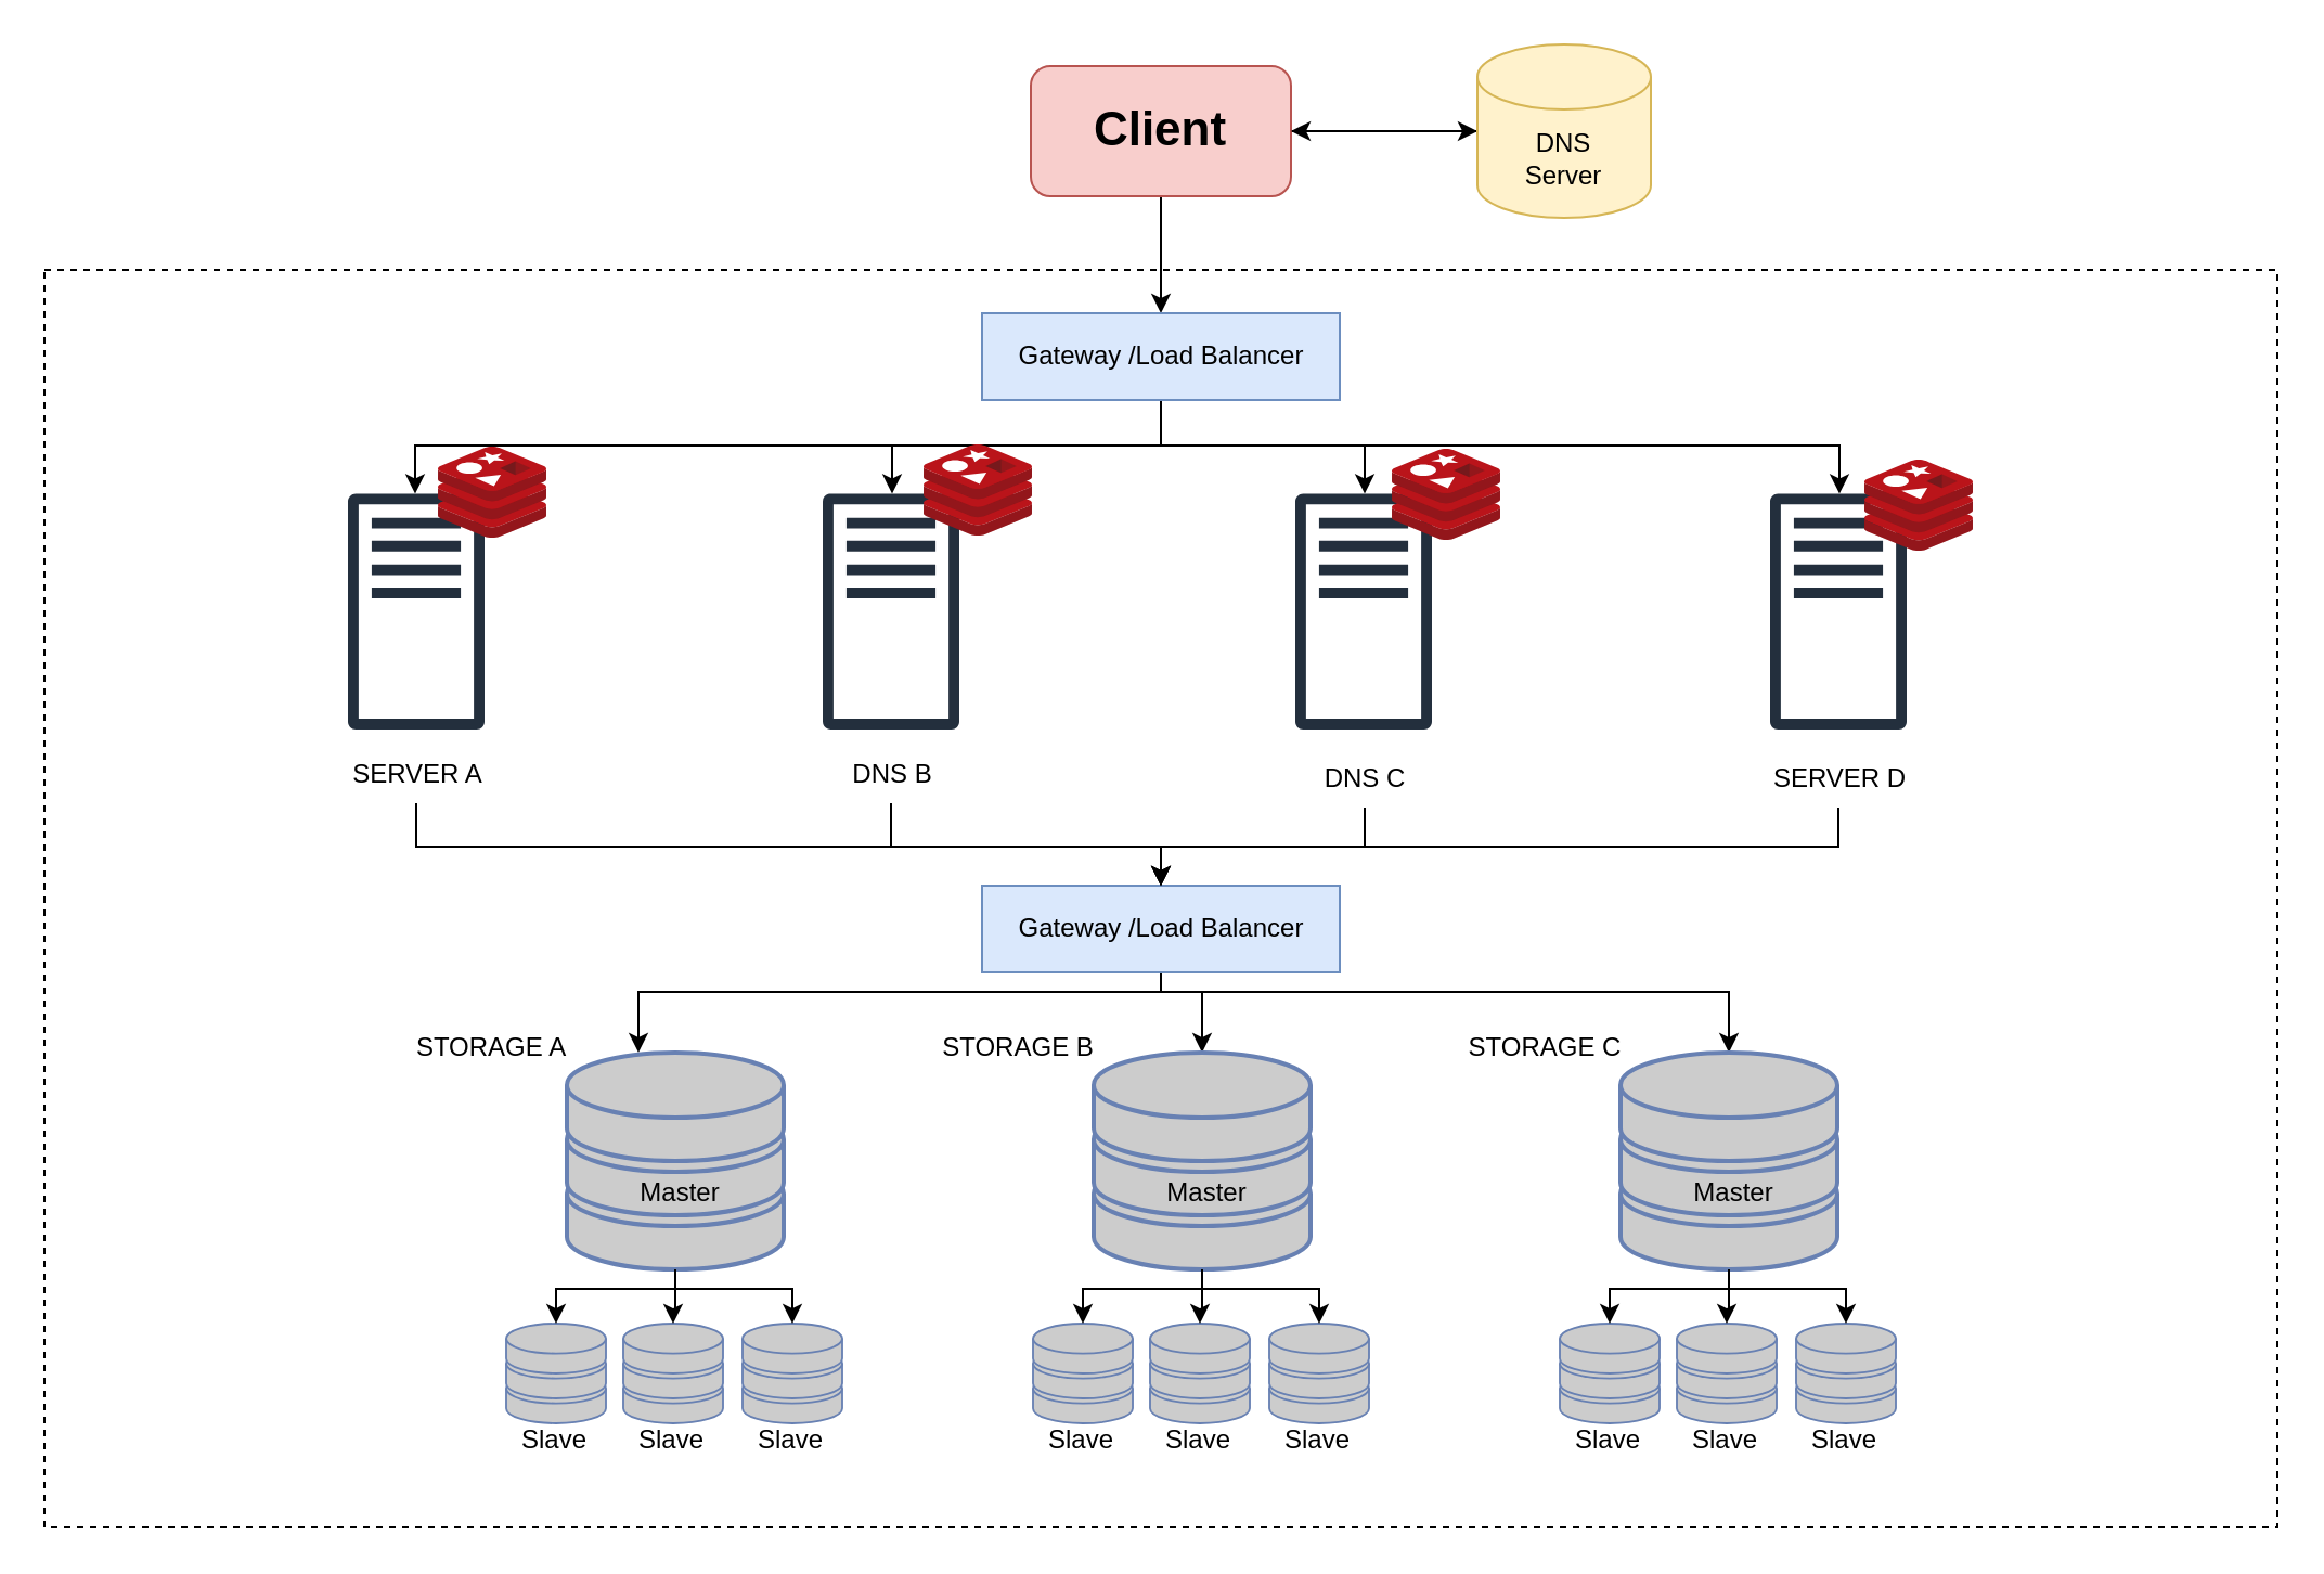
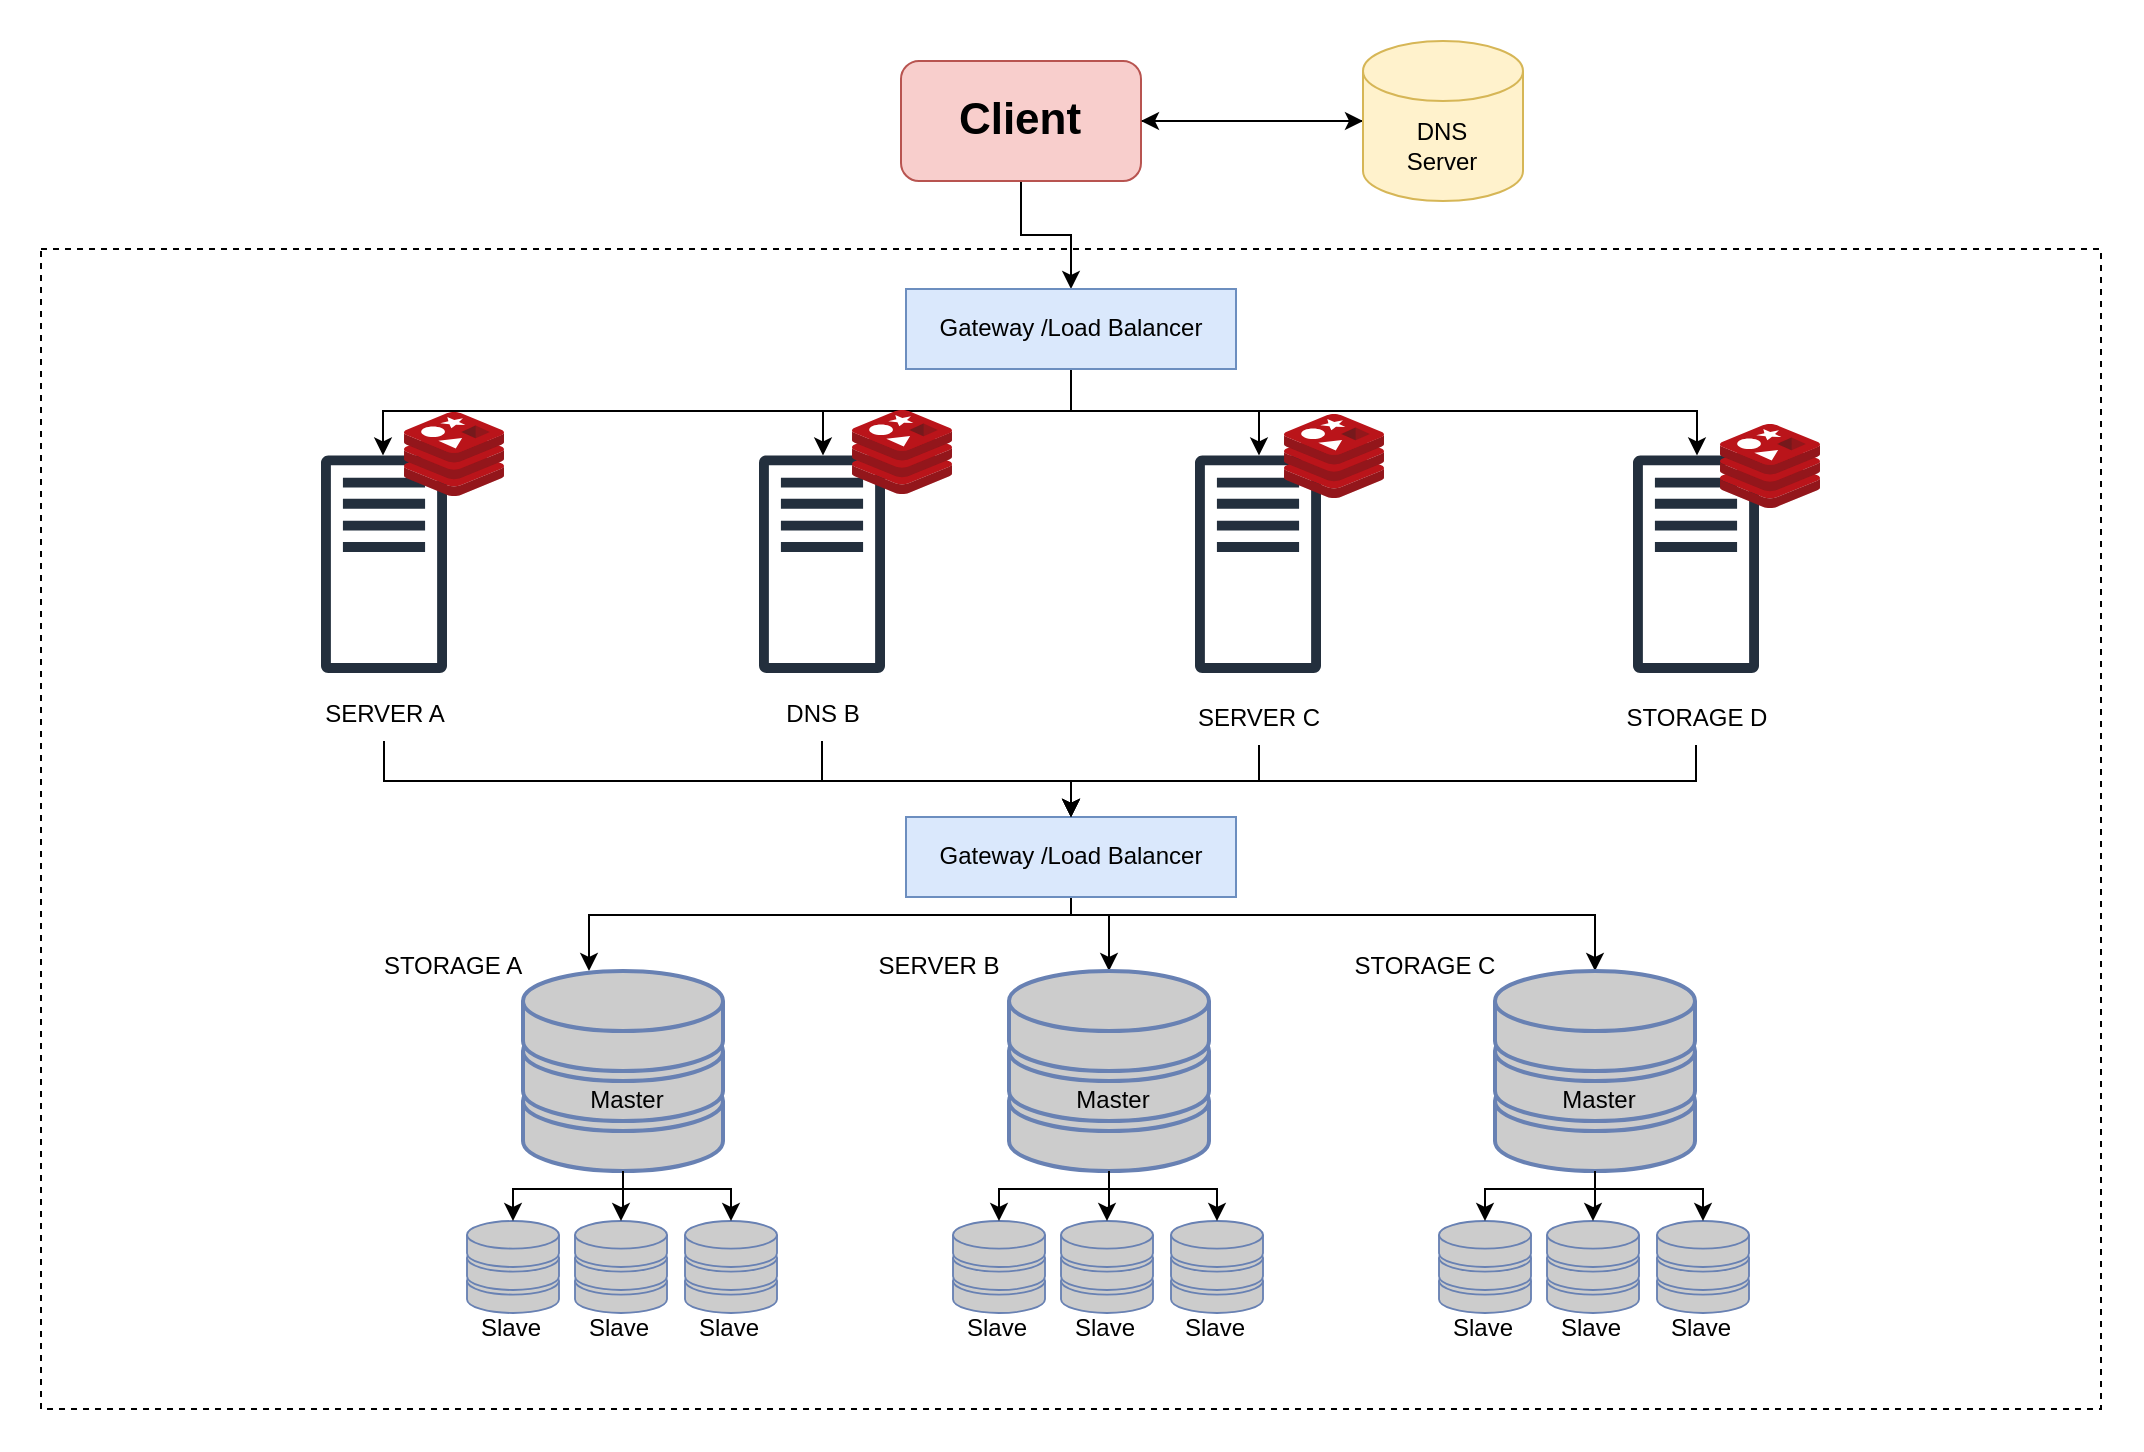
- <mxCell id="5" value="&lt;b&gt;&lt;font style=&quot;font-size: 22px;&quot;&gt;Client&lt;/font&gt;&lt;/b&gt;" style="rounded=1;whiteSpace=wrap;html=1;fillColor=#f8cecc;strokeColor=#b85450;" parent="1" vertex="1"><mxGeometry x="475" y="30" width="120" height="60" as="geometry" /></mxCell>
+ <mxCell id="5" value="&lt;b&gt;&lt;font style=&quot;font-size: 22px;&quot;&gt;Client&lt;/font&gt;&lt;/b&gt;" style="rounded=1;whiteSpace=wrap;html=1;fillColor=#f8cecc;strokeColor=#b85450;" parent="1" vertex="1"><mxGeometry x="450" y="30" width="120" height="60" as="geometry" /></mxCell>
- <mxCell id="23" value="DNS C" style="text;html=1;align=center;verticalAlign=middle;resizable=0;points=[];autosize=1;strokeColor=none;fillColor=none;" parent="21" vertex="1"><mxGeometry y="119" width="79" height="26" as="geometry" /></mxCell>
+ <mxCell id="23" value="SERVER C" style="text;html=1;align=center;verticalAlign=middle;resizable=0;points=[];autosize=1;strokeColor=none;fillColor=none;" parent="21" vertex="1"><mxGeometry y="119" width="79" height="26" as="geometry" /></mxCell>
- <mxCell id="26" value="SERVER D" style="text;html=1;align=center;verticalAlign=middle;resizable=0;points=[];autosize=1;strokeColor=none;fillColor=none;" parent="24" vertex="1"><mxGeometry y="119" width="79" height="26" as="geometry" /></mxCell>
+ <mxCell id="26" value="STORAGE D" style="text;html=1;align=center;verticalAlign=middle;resizable=0;points=[];autosize=1;strokeColor=none;fillColor=none;" parent="24" vertex="1"><mxGeometry y="119" width="79" height="26" as="geometry" /></mxCell>
- <mxCell id="56" value="STORAGE B" style="text;html=1;align=center;verticalAlign=middle;resizable=0;points=[];autosize=1;strokeColor=none;fillColor=none;" vertex="1" parent="55"><mxGeometry width="88" height="26" as="geometry" /></mxCell>
+ <mxCell id="56" value="SERVER B" style="text;html=1;align=center;verticalAlign=middle;resizable=0;points=[];autosize=1;strokeColor=none;fillColor=none;" vertex="1" parent="55"><mxGeometry width="88" height="26" as="geometry" /></mxCell>
